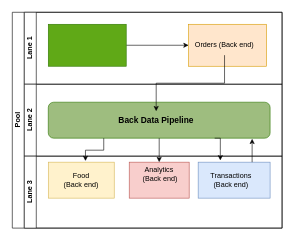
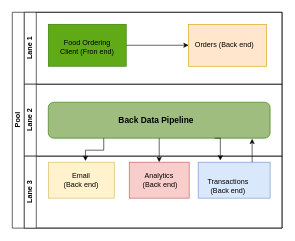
+ <mxCell id="7" value="Food Ordering Client (Fron end)" style="text;html=1;strokeColor=none;fillColor=none;align=center;verticalAlign=middle;whiteSpace=wrap;rounded=0;" vertex="1" parent="3"><mxGeometry x="50" y="40" width="110" height="35" as="geometry" /></mxCell>
- <mxCell id="19" value="" style="edgeStyle=orthogonalEdgeStyle;rounded=0;orthogonalLoop=1;jettySize=auto;html=1;" edge="1" parent="2" source="8" target="11"><mxGeometry relative="1" as="geometry" /></mxCell>
- <mxCell id="17" value="Analytics&lt;br&gt;&amp;nbsp;(Back end)" style="text;html=1;strokeColor=none;fillColor=none;align=center;verticalAlign=middle;whiteSpace=wrap;rounded=0;" vertex="1" parent="12"><mxGeometry x="180" y="15" width="90" height="30" as="geometry" /></mxCell>
+ <mxCell id="17" value="Analytics&lt;br&gt;&amp;nbsp;(Back end)" style="text;html=1;strokeColor=none;fillColor=none;align=center;verticalAlign=middle;whiteSpace=wrap;rounded=0;" vertex="1" parent="12"><mxGeometry x="180" y="25" width="90" height="30" as="geometry" /></mxCell>
- <mxCell id="16" value="Food &lt;br&gt;(Back end)" style="text;html=1;strokeColor=none;fillColor=none;align=center;verticalAlign=middle;whiteSpace=wrap;rounded=0;" vertex="1" parent="12"><mxGeometry x="50" y="25" width="90" height="30" as="geometry" /></mxCell>
+ <mxCell id="16" value="Email &lt;br&gt;(Back end)" style="text;html=1;strokeColor=none;fillColor=none;align=center;verticalAlign=middle;whiteSpace=wrap;rounded=0;" vertex="1" parent="12"><mxGeometry x="50" y="25" width="90" height="30" as="geometry" /></mxCell>
- <mxCell id="18" value="Transactions (Back end)" style="text;html=1;strokeColor=none;fillColor=none;align=center;verticalAlign=middle;whiteSpace=wrap;rounded=0;" vertex="1" parent="12"><mxGeometry x="300" y="25" width="90" height="30" as="geometry" /></mxCell>
+ <mxCell id="18" value="Transactions (Back end)" style="text;html=1;strokeColor=none;fillColor=none;align=center;verticalAlign=middle;whiteSpace=wrap;rounded=0;" vertex="1" parent="12"><mxGeometry x="295" y="35" width="90" height="30" as="geometry" /></mxCell>
